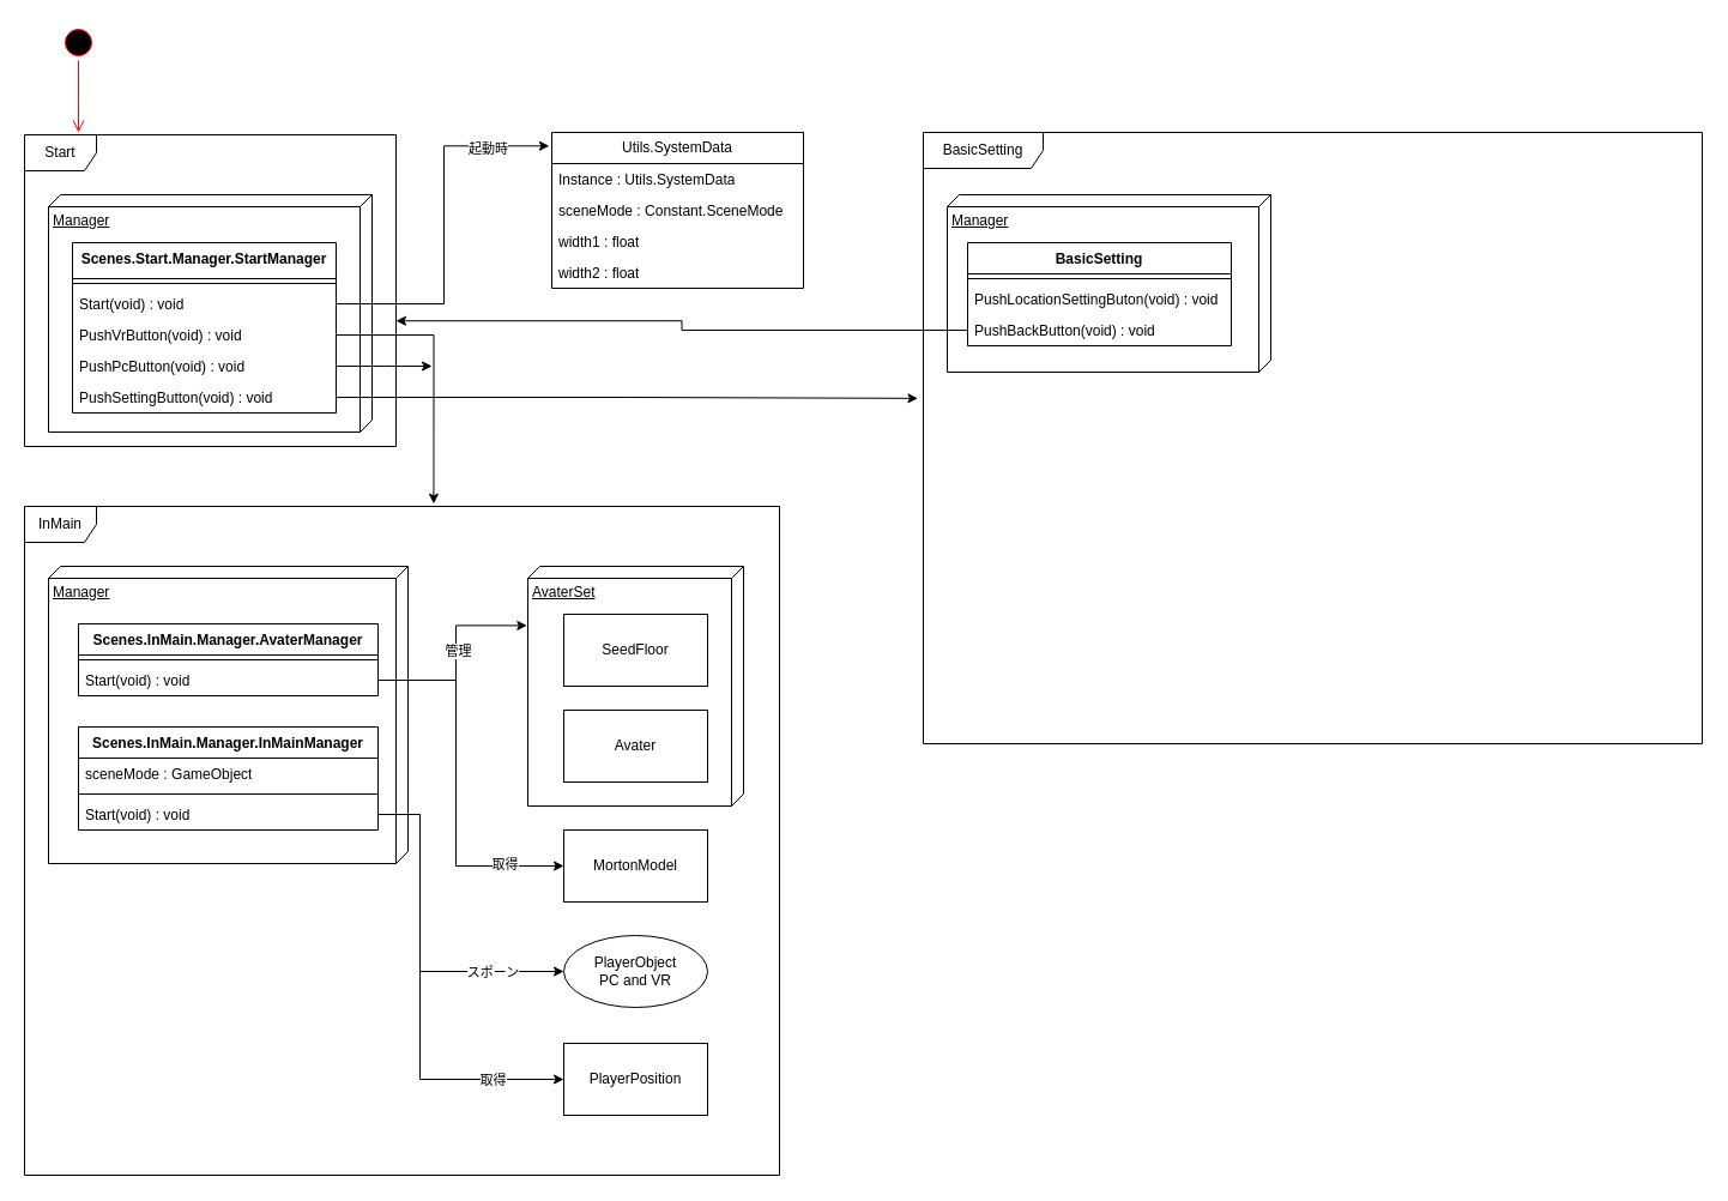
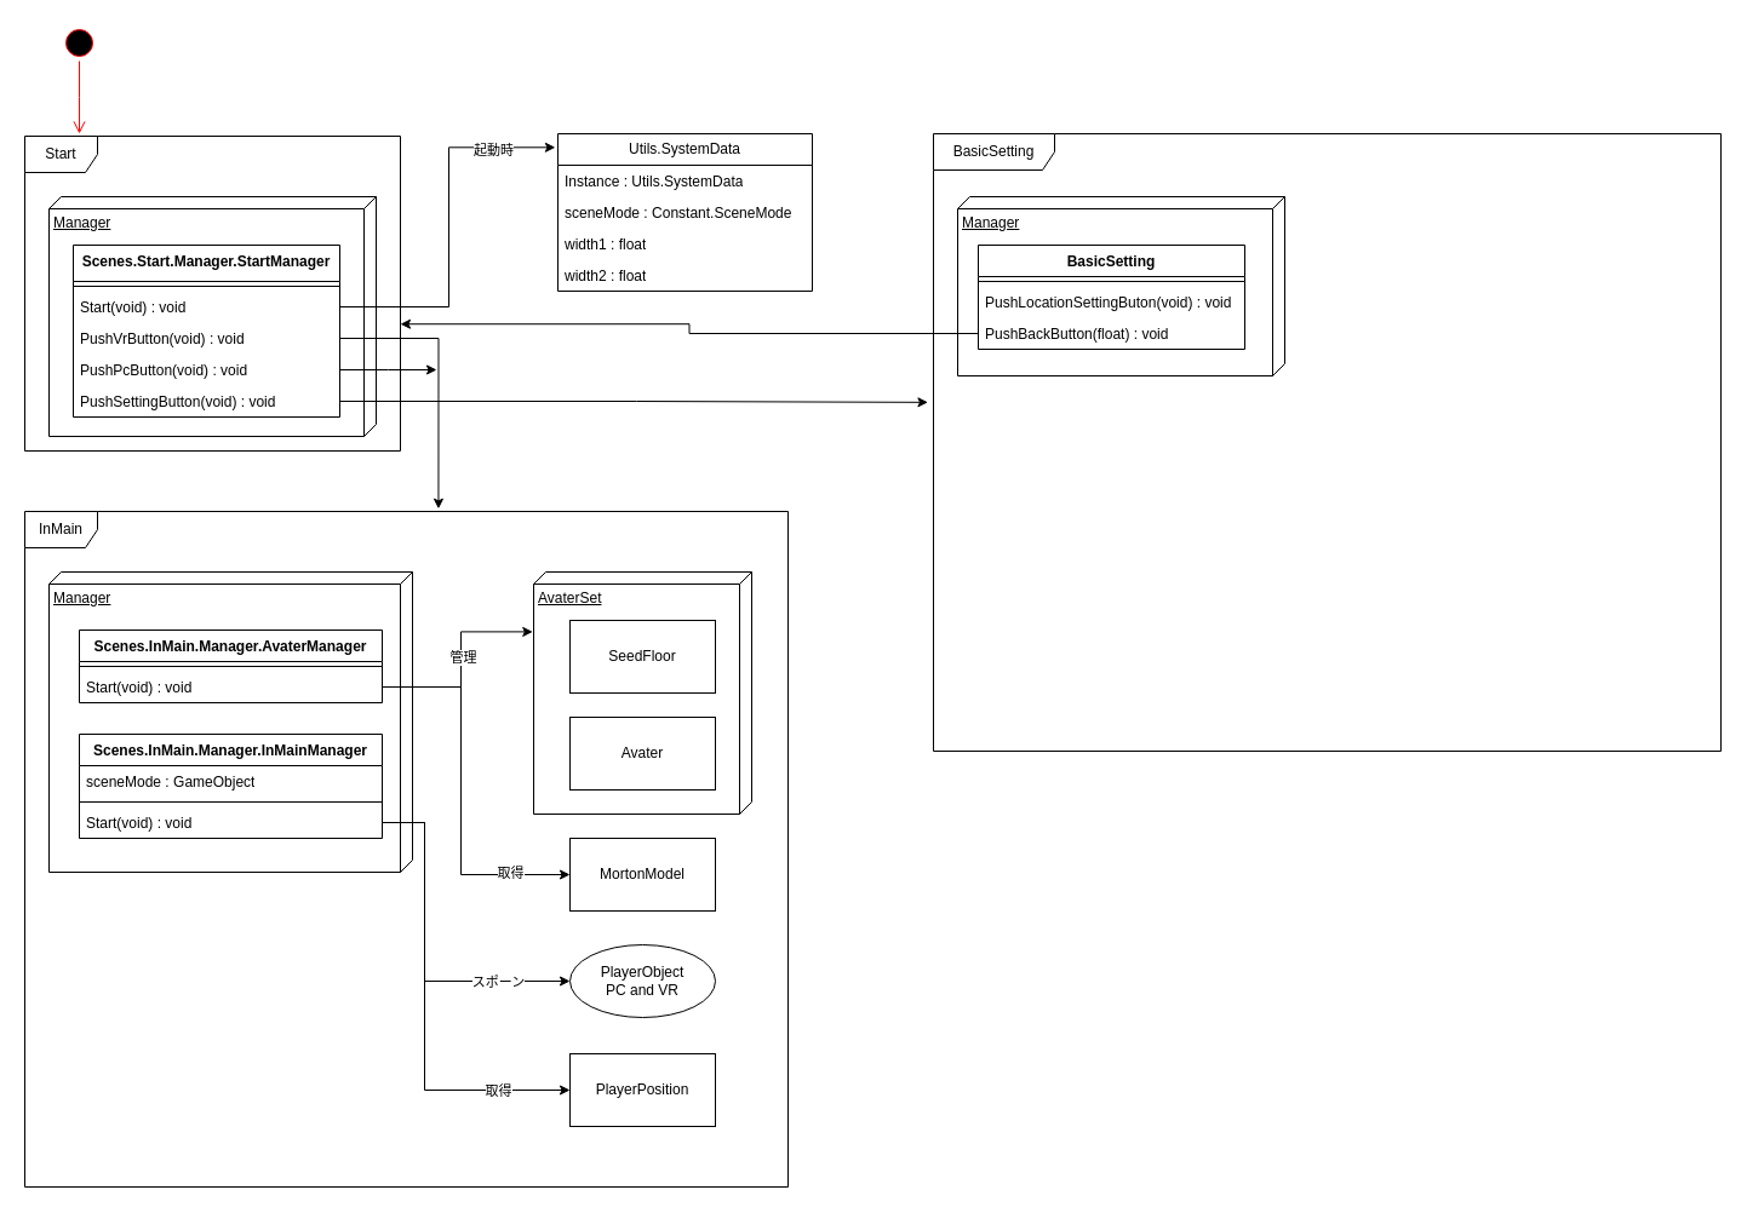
- <mxCell id="50" value="PushBackButton(void) : void" style="text;strokeColor=none;fillColor=none;align=left;verticalAlign=top;spacingLeft=4;spacingRight=4;overflow=hidden;rotatable=0;points=[[0,0.5],[1,0.5]];portConstraint=eastwest;whiteSpace=wrap;html=1;" vertex="1" parent="47"><mxGeometry y="60" width="220" height="26" as="geometry" /></mxCell>
+ <mxCell id="50" value="PushBackButton(float) : void" style="text;strokeColor=none;fillColor=none;align=left;verticalAlign=top;spacingLeft=4;spacingRight=4;overflow=hidden;rotatable=0;points=[[0,0.5],[1,0.5]];portConstraint=eastwest;whiteSpace=wrap;html=1;" vertex="1" parent="47"><mxGeometry y="60" width="220" height="26" as="geometry" /></mxCell>
